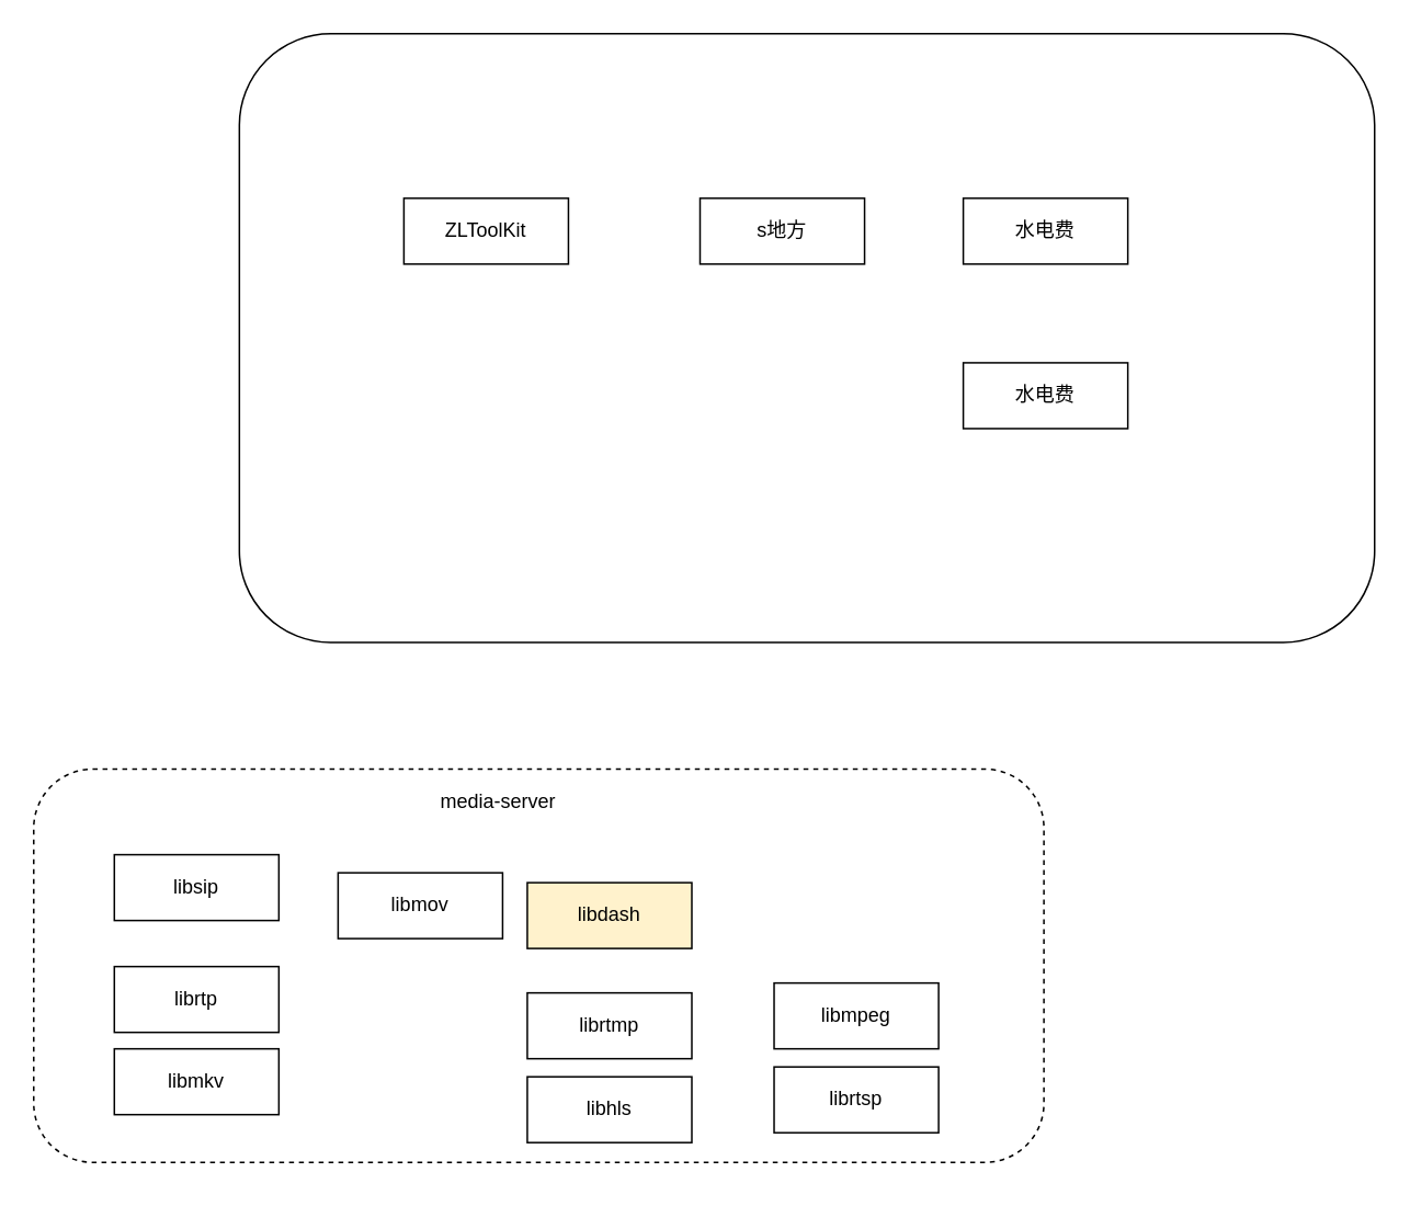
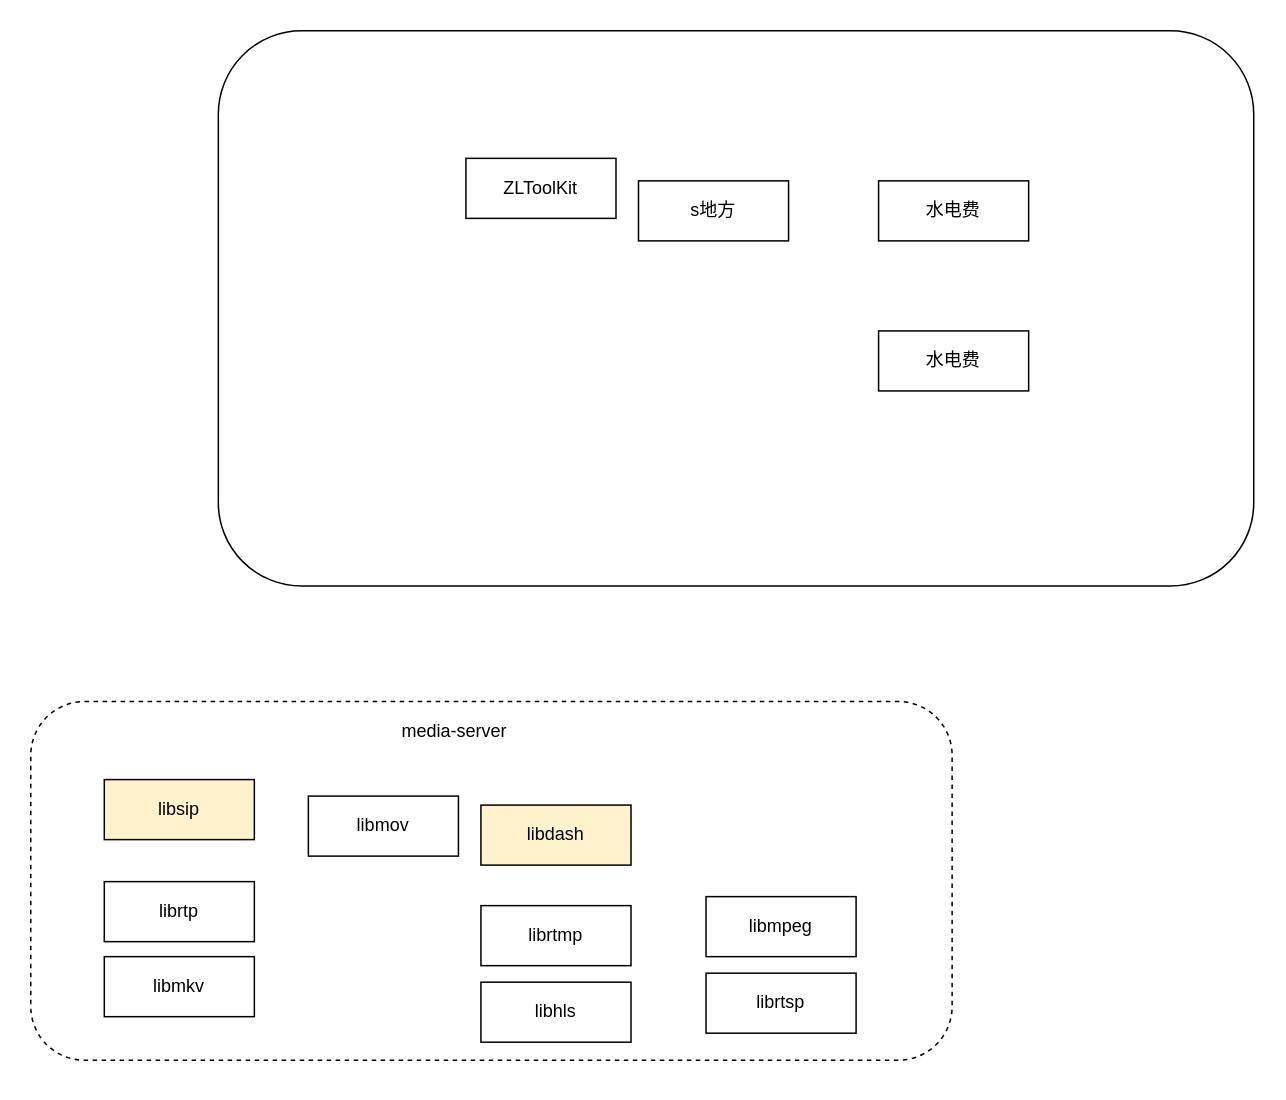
- <mxCell id="15" value="ZLToolKit" style="rounded=0;whiteSpace=wrap;html=1;" vertex="1" parent="1"><mxGeometry x="245" y="120" width="100" height="40" as="geometry" /></mxCell>
+ <mxCell id="15" value="ZLToolKit" style="rounded=0;whiteSpace=wrap;html=1;" vertex="1" parent="1"><mxGeometry x="310" y="105" width="100" height="40" as="geometry" /></mxCell>
- <mxCell id="5" value="libsip" style="rounded=0;whiteSpace=wrap;html=1;" vertex="1" parent="2"><mxGeometry x="49" y="52" width="100" height="40" as="geometry" /></mxCell>
+ <mxCell id="5" value="libsip" style="rounded=0;whiteSpace=wrap;html=1;fillColor=#fff2cc;" vertex="1" parent="2"><mxGeometry x="49" y="52" width="100" height="40" as="geometry" /></mxCell>
